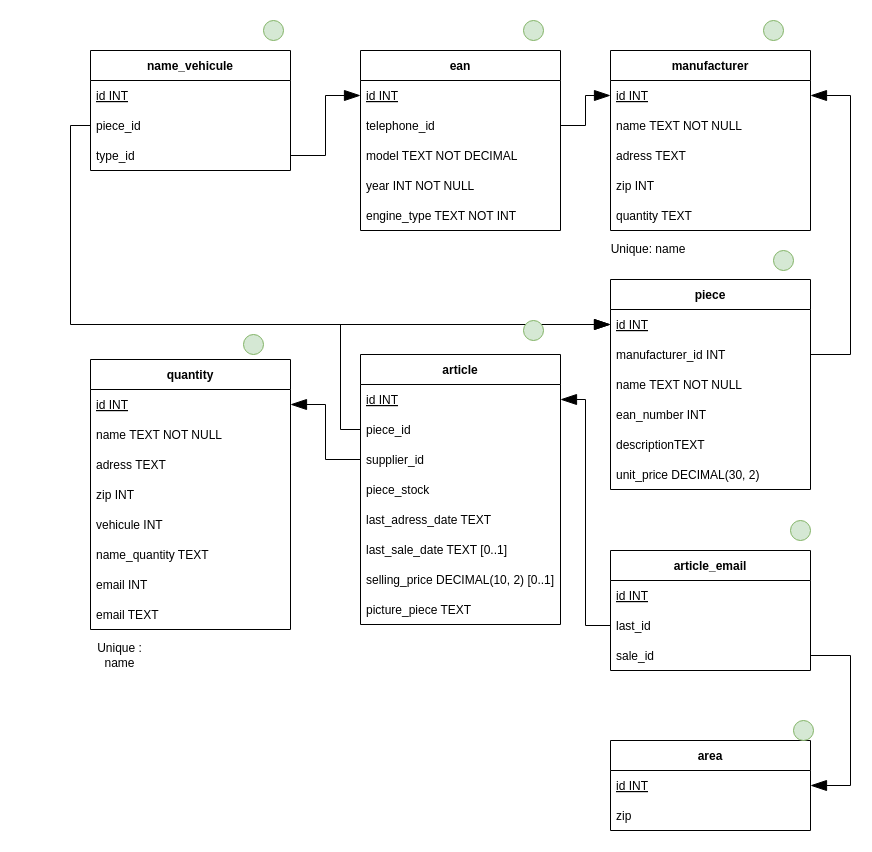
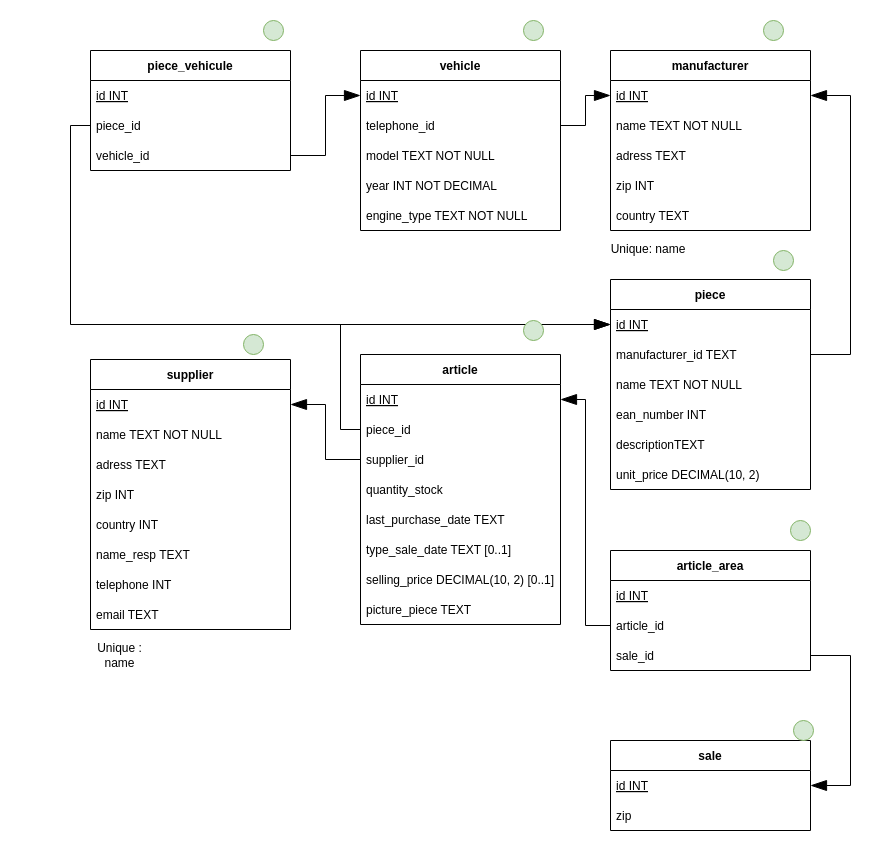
- <mxCell id="34" value="name_vehicule" style="swimlane;fontStyle=1;childLayout=stackLayout;horizontal=1;startSize=30;horizontalStack=0;resizeParent=1;resizeParentMax=0;resizeLast=0;collapsible=1;marginBottom=0;hachureGap=4;pointerEvents=0;" parent="1" vertex="1"><mxGeometry x="90" y="50" width="200" height="120" as="geometry" /></mxCell>
+ <mxCell id="34" value="piece_vehicule" style="swimlane;fontStyle=1;childLayout=stackLayout;horizontal=1;startSize=30;horizontalStack=0;resizeParent=1;resizeParentMax=0;resizeLast=0;collapsible=1;marginBottom=0;hachureGap=4;pointerEvents=0;" parent="1" vertex="1"><mxGeometry x="90" y="50" width="200" height="120" as="geometry" /></mxCell>
- <mxCell id="24" value="ean" style="swimlane;fontStyle=1;childLayout=stackLayout;horizontal=1;startSize=30;horizontalStack=0;resizeParent=1;resizeParentMax=0;resizeLast=0;collapsible=1;marginBottom=0;hachureGap=4;pointerEvents=0;" parent="1" vertex="1"><mxGeometry x="360" y="50" width="200" height="180" as="geometry" /></mxCell>
+ <mxCell id="24" value="vehicle" style="swimlane;fontStyle=1;childLayout=stackLayout;horizontal=1;startSize=30;horizontalStack=0;resizeParent=1;resizeParentMax=0;resizeLast=0;collapsible=1;marginBottom=0;hachureGap=4;pointerEvents=0;" parent="1" vertex="1"><mxGeometry x="360" y="50" width="200" height="180" as="geometry" /></mxCell>
- <mxCell id="37" value="type_id" style="text;strokeColor=none;fillColor=none;align=left;verticalAlign=middle;spacingLeft=4;spacingRight=4;overflow=hidden;points=[[0,0.5],[1,0.5]];portConstraint=eastwest;rotatable=0;fontStyle=0" parent="34" vertex="1"><mxGeometry y="90" width="200" height="30" as="geometry" /></mxCell>
+ <mxCell id="37" value="vehicle_id" style="text;strokeColor=none;fillColor=none;align=left;verticalAlign=middle;spacingLeft=4;spacingRight=4;overflow=hidden;points=[[0,0.5],[1,0.5]];portConstraint=eastwest;rotatable=0;fontStyle=0" parent="34" vertex="1"><mxGeometry y="90" width="200" height="30" as="geometry" /></mxCell>
- <mxCell id="27" value="model TEXT NOT DECIMAL" style="text;strokeColor=none;fillColor=none;align=left;verticalAlign=middle;spacingLeft=4;spacingRight=4;overflow=hidden;points=[[0,0.5],[1,0.5]];portConstraint=eastwest;rotatable=0;" parent="24" vertex="1"><mxGeometry y="90" width="200" height="30" as="geometry" /></mxCell>
+ <mxCell id="27" value="model TEXT NOT NULL" style="text;strokeColor=none;fillColor=none;align=left;verticalAlign=middle;spacingLeft=4;spacingRight=4;overflow=hidden;points=[[0,0.5],[1,0.5]];portConstraint=eastwest;rotatable=0;" parent="24" vertex="1"><mxGeometry y="90" width="200" height="30" as="geometry" /></mxCell>
- <mxCell id="28" value="year INT NOT NULL" style="text;strokeColor=none;fillColor=none;align=left;verticalAlign=middle;spacingLeft=4;spacingRight=4;overflow=hidden;points=[[0,0.5],[1,0.5]];portConstraint=eastwest;rotatable=0;" parent="24" vertex="1"><mxGeometry y="120" width="200" height="30" as="geometry" /></mxCell>
+ <mxCell id="28" value="year INT NOT DECIMAL" style="text;strokeColor=none;fillColor=none;align=left;verticalAlign=middle;spacingLeft=4;spacingRight=4;overflow=hidden;points=[[0,0.5],[1,0.5]];portConstraint=eastwest;rotatable=0;" parent="24" vertex="1"><mxGeometry y="120" width="200" height="30" as="geometry" /></mxCell>
- <mxCell id="29" value="engine_type TEXT NOT INT" style="text;strokeColor=none;fillColor=none;align=left;verticalAlign=middle;spacingLeft=4;spacingRight=4;overflow=hidden;points=[[0,0.5],[1,0.5]];portConstraint=eastwest;rotatable=0;" parent="24" vertex="1"><mxGeometry y="150" width="200" height="30" as="geometry" /></mxCell>
+ <mxCell id="29" value="engine_type TEXT NOT NULL" style="text;strokeColor=none;fillColor=none;align=left;verticalAlign=middle;spacingLeft=4;spacingRight=4;overflow=hidden;points=[[0,0.5],[1,0.5]];portConstraint=eastwest;rotatable=0;" parent="24" vertex="1"><mxGeometry y="150" width="200" height="30" as="geometry" /></mxCell>
- <mxCell id="23" value="quantity TEXT" style="text;strokeColor=none;fillColor=none;align=left;verticalAlign=middle;spacingLeft=4;spacingRight=4;overflow=hidden;points=[[0,0.5],[1,0.5]];portConstraint=eastwest;rotatable=0;" parent="18" vertex="1"><mxGeometry y="150" width="200" height="30" as="geometry" /></mxCell>
+ <mxCell id="23" value="country TEXT" style="text;strokeColor=none;fillColor=none;align=left;verticalAlign=middle;spacingLeft=4;spacingRight=4;overflow=hidden;points=[[0,0.5],[1,0.5]];portConstraint=eastwest;rotatable=0;" parent="18" vertex="1"><mxGeometry y="150" width="200" height="30" as="geometry" /></mxCell>
- <mxCell id="13" value="manufacturer_id INT" style="text;strokeColor=none;fillColor=none;align=left;verticalAlign=middle;spacingLeft=4;spacingRight=4;overflow=hidden;points=[[0,0.5],[1,0.5]];portConstraint=eastwest;rotatable=0;fontStyle=0" parent="11" vertex="1"><mxGeometry y="60" width="200" height="30" as="geometry" /></mxCell>
+ <mxCell id="13" value="manufacturer_id TEXT" style="text;strokeColor=none;fillColor=none;align=left;verticalAlign=middle;spacingLeft=4;spacingRight=4;overflow=hidden;points=[[0,0.5],[1,0.5]];portConstraint=eastwest;rotatable=0;fontStyle=0" parent="11" vertex="1"><mxGeometry y="60" width="200" height="30" as="geometry" /></mxCell>
- <mxCell id="2" value="quantity" style="swimlane;fontStyle=1;childLayout=stackLayout;horizontal=1;startSize=30;horizontalStack=0;resizeParent=1;resizeParentMax=0;resizeLast=0;collapsible=1;marginBottom=0;hachureGap=4;pointerEvents=0;" parent="1" vertex="1"><mxGeometry x="90" y="359" width="200" height="270" as="geometry" /></mxCell>
+ <mxCell id="2" value="supplier" style="swimlane;fontStyle=1;childLayout=stackLayout;horizontal=1;startSize=30;horizontalStack=0;resizeParent=1;resizeParentMax=0;resizeLast=0;collapsible=1;marginBottom=0;hachureGap=4;pointerEvents=0;" parent="1" vertex="1"><mxGeometry x="90" y="359" width="200" height="270" as="geometry" /></mxCell>
- <mxCell id="17" value="unit_price DECIMAL(30, 2)" style="text;strokeColor=none;fillColor=none;align=left;verticalAlign=middle;spacingLeft=4;spacingRight=4;overflow=hidden;points=[[0,0.5],[1,0.5]];portConstraint=eastwest;rotatable=0;" parent="11" vertex="1"><mxGeometry y="180" width="200" height="30" as="geometry" /></mxCell>
+ <mxCell id="17" value="unit_price DECIMAL(10, 2)" style="text;strokeColor=none;fillColor=none;align=left;verticalAlign=middle;spacingLeft=4;spacingRight=4;overflow=hidden;points=[[0,0.5],[1,0.5]];portConstraint=eastwest;rotatable=0;" parent="11" vertex="1"><mxGeometry y="180" width="200" height="30" as="geometry" /></mxCell>
- <mxCell id="46" value="piece_stock" style="text;strokeColor=none;fillColor=none;align=left;verticalAlign=middle;spacingLeft=4;spacingRight=4;overflow=hidden;points=[[0,0.5],[1,0.5]];portConstraint=eastwest;rotatable=0;" parent="42" vertex="1"><mxGeometry y="120" width="200" height="30" as="geometry" /></mxCell>
+ <mxCell id="46" value="quantity_stock" style="text;strokeColor=none;fillColor=none;align=left;verticalAlign=middle;spacingLeft=4;spacingRight=4;overflow=hidden;points=[[0,0.5],[1,0.5]];portConstraint=eastwest;rotatable=0;" parent="42" vertex="1"><mxGeometry y="120" width="200" height="30" as="geometry" /></mxCell>
- <mxCell id="47" value="last_adress_date TEXT " style="text;strokeColor=none;fillColor=none;align=left;verticalAlign=middle;spacingLeft=4;spacingRight=4;overflow=hidden;points=[[0,0.5],[1,0.5]];portConstraint=eastwest;rotatable=0;" parent="42" vertex="1"><mxGeometry y="150" width="200" height="30" as="geometry" /></mxCell>
+ <mxCell id="47" value="last_purchase_date TEXT " style="text;strokeColor=none;fillColor=none;align=left;verticalAlign=middle;spacingLeft=4;spacingRight=4;overflow=hidden;points=[[0,0.5],[1,0.5]];portConstraint=eastwest;rotatable=0;" parent="42" vertex="1"><mxGeometry y="150" width="200" height="30" as="geometry" /></mxCell>
- <mxCell id="7" value="vehicule INT" style="text;strokeColor=none;fillColor=none;align=left;verticalAlign=middle;spacingLeft=4;spacingRight=4;overflow=hidden;points=[[0,0.5],[1,0.5]];portConstraint=eastwest;rotatable=0;" vertex="1" parent="2"><mxGeometry y="150" width="200" height="30" as="geometry" /></mxCell>
+ <mxCell id="7" value="country INT" style="text;strokeColor=none;fillColor=none;align=left;verticalAlign=middle;spacingLeft=4;spacingRight=4;overflow=hidden;points=[[0,0.5],[1,0.5]];portConstraint=eastwest;rotatable=0;" vertex="1" parent="2"><mxGeometry y="150" width="200" height="30" as="geometry" /></mxCell>
- <mxCell id="48" value="last_sale_date TEXT [0..1]" style="text;strokeColor=none;fillColor=none;align=left;verticalAlign=middle;spacingLeft=4;spacingRight=4;overflow=hidden;points=[[0,0.5],[1,0.5]];portConstraint=eastwest;rotatable=0;" parent="42" vertex="1"><mxGeometry y="180" width="200" height="30" as="geometry" /></mxCell>
+ <mxCell id="48" value="type_sale_date TEXT [0..1]" style="text;strokeColor=none;fillColor=none;align=left;verticalAlign=middle;spacingLeft=4;spacingRight=4;overflow=hidden;points=[[0,0.5],[1,0.5]];portConstraint=eastwest;rotatable=0;" parent="42" vertex="1"><mxGeometry y="180" width="200" height="30" as="geometry" /></mxCell>
- <mxCell id="8" value="name_quantity TEXT " style="text;strokeColor=none;fillColor=none;align=left;verticalAlign=middle;spacingLeft=4;spacingRight=4;overflow=hidden;points=[[0,0.5],[1,0.5]];portConstraint=eastwest;rotatable=0;" parent="2" vertex="1"><mxGeometry y="180" width="200" height="30" as="geometry" /></mxCell>
+ <mxCell id="8" value="name_resp TEXT " style="text;strokeColor=none;fillColor=none;align=left;verticalAlign=middle;spacingLeft=4;spacingRight=4;overflow=hidden;points=[[0,0.5],[1,0.5]];portConstraint=eastwest;rotatable=0;" parent="2" vertex="1"><mxGeometry y="180" width="200" height="30" as="geometry" /></mxCell>
- <mxCell id="54" value="article_email" style="swimlane;fontStyle=1;childLayout=stackLayout;horizontal=1;startSize=30;horizontalStack=0;resizeParent=1;resizeParentMax=0;resizeLast=0;collapsible=1;marginBottom=0;hachureGap=4;pointerEvents=0;" parent="1" vertex="1"><mxGeometry x="610" y="550" width="200" height="120" as="geometry" /></mxCell>
+ <mxCell id="54" value="article_area" style="swimlane;fontStyle=1;childLayout=stackLayout;horizontal=1;startSize=30;horizontalStack=0;resizeParent=1;resizeParentMax=0;resizeLast=0;collapsible=1;marginBottom=0;hachureGap=4;pointerEvents=0;" parent="1" vertex="1"><mxGeometry x="610" y="550" width="200" height="120" as="geometry" /></mxCell>
- <mxCell id="9" value="email INT " style="text;strokeColor=none;fillColor=none;align=left;verticalAlign=middle;spacingLeft=4;spacingRight=4;overflow=hidden;points=[[0,0.5],[1,0.5]];portConstraint=eastwest;rotatable=0;" parent="2" vertex="1"><mxGeometry y="210" width="200" height="30" as="geometry" /></mxCell>
+ <mxCell id="9" value="telephone INT " style="text;strokeColor=none;fillColor=none;align=left;verticalAlign=middle;spacingLeft=4;spacingRight=4;overflow=hidden;points=[[0,0.5],[1,0.5]];portConstraint=eastwest;rotatable=0;" parent="2" vertex="1"><mxGeometry y="210" width="200" height="30" as="geometry" /></mxCell>
- <mxCell id="56" value="last_id" style="text;strokeColor=none;fillColor=none;align=left;verticalAlign=middle;spacingLeft=4;spacingRight=4;overflow=hidden;points=[[0,0.5],[1,0.5]];portConstraint=eastwest;rotatable=0;fontStyle=0" parent="54" vertex="1"><mxGeometry y="60" width="200" height="30" as="geometry" /></mxCell>
+ <mxCell id="56" value="article_id" style="text;strokeColor=none;fillColor=none;align=left;verticalAlign=middle;spacingLeft=4;spacingRight=4;overflow=hidden;points=[[0,0.5],[1,0.5]];portConstraint=eastwest;rotatable=0;fontStyle=0" parent="54" vertex="1"><mxGeometry y="60" width="200" height="30" as="geometry" /></mxCell>
- <mxCell id="30" value="area" style="swimlane;fontStyle=1;childLayout=stackLayout;horizontal=1;startSize=30;horizontalStack=0;resizeParent=1;resizeParentMax=0;resizeLast=0;collapsible=1;marginBottom=0;hachureGap=4;pointerEvents=0;" parent="1" vertex="1"><mxGeometry x="610" y="740" width="200" height="90" as="geometry" /></mxCell>
+ <mxCell id="30" value="sale" style="swimlane;fontStyle=1;childLayout=stackLayout;horizontal=1;startSize=30;horizontalStack=0;resizeParent=1;resizeParentMax=0;resizeLast=0;collapsible=1;marginBottom=0;hachureGap=4;pointerEvents=0;" parent="1" vertex="1"><mxGeometry x="610" y="740" width="200" height="90" as="geometry" /></mxCell>
